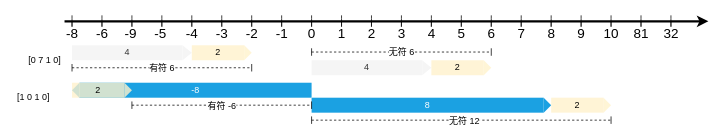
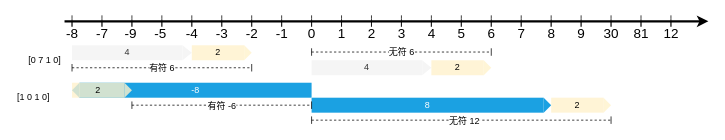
- <mxCell id="25" value="-6" style="text;spacingTop=-5;align=center;verticalAlign=middle;fontStyle=0;html=1;fontSize=18;points=[];strokeColor=none;" vertex="1" parent="1"><mxGeometry x="115" y="37.5" width="40" height="20" as="geometry" /></mxCell>
+ <mxCell id="25" value="-7" style="text;spacingTop=-5;align=center;verticalAlign=middle;fontStyle=0;html=1;fontSize=18;points=[];strokeColor=none;" vertex="1" parent="1"><mxGeometry x="115" y="37.5" width="40" height="20" as="geometry" /></mxCell>
- <mxCell id="67" value="10" style="text;spacingTop=-5;align=center;verticalAlign=middle;fontStyle=0;html=1;fontSize=18;points=[];strokeColor=none;" vertex="1" parent="1"><mxGeometry x="795" y="37.5" width="40" height="20" as="geometry" /></mxCell>
+ <mxCell id="67" value="30" style="text;spacingTop=-5;align=center;verticalAlign=middle;fontStyle=0;html=1;fontSize=18;points=[];strokeColor=none;" vertex="1" parent="1"><mxGeometry x="795" y="37.5" width="40" height="20" as="geometry" /></mxCell>
- <mxCell id="69" value="32" style="text;spacingTop=-5;align=center;verticalAlign=middle;fontStyle=0;html=1;fontSize=18;points=[];strokeColor=none;" vertex="1" parent="1"><mxGeometry x="875" y="37.5" width="40" height="20" as="geometry" /></mxCell>
+ <mxCell id="69" value="12" style="text;spacingTop=-5;align=center;verticalAlign=middle;fontStyle=0;html=1;fontSize=18;points=[];strokeColor=none;" vertex="1" parent="1"><mxGeometry x="875" y="37.5" width="40" height="20" as="geometry" /></mxCell>
